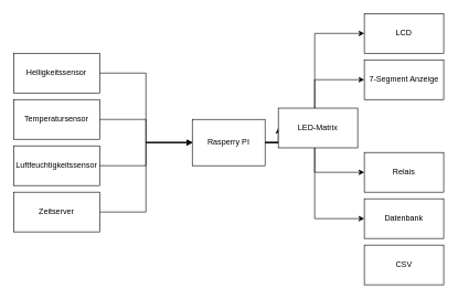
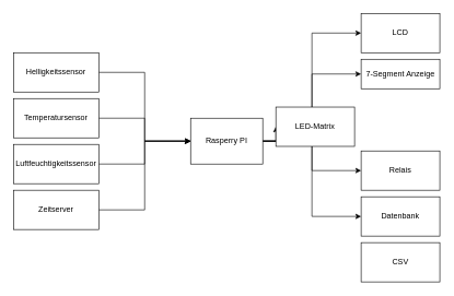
- <mxCell id="19" value="7-Segment Anzeige" style="rounded=0;whiteSpace=wrap;html=1;" parent="1" vertex="1"><mxGeometry x="550" y="90" width="120" height="60" as="geometry" /></mxCell>
+ <mxCell id="19" value="7-Segment Anzeige" style="rounded=0;whiteSpace=wrap;html=1;" parent="1" vertex="1"><mxGeometry x="550" y="90" width="120" height="45" as="geometry" /></mxCell>
